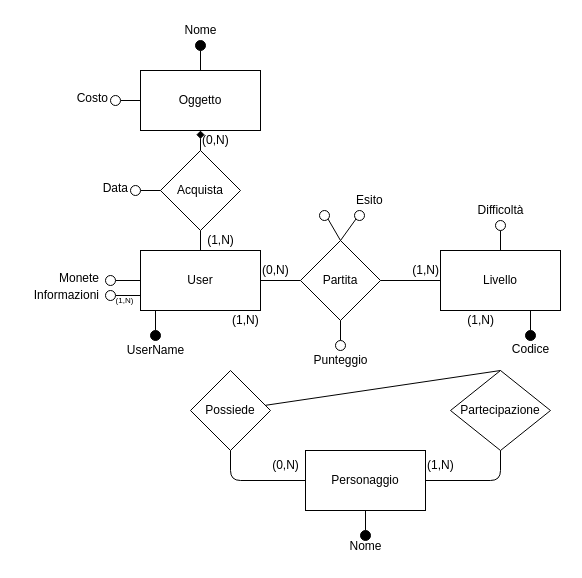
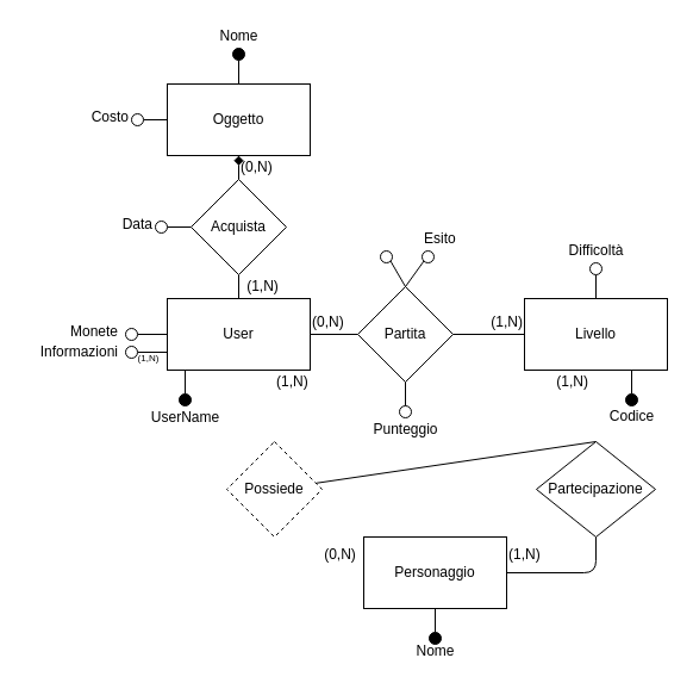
- <mxCell id="52" value="Possiede" style="rhombus;whiteSpace=wrap;html=1;fillColor=#ffffff;gradientColor=none;align=center;" vertex="1" parent="1"><mxGeometry x="190" y="370" width="80" height="80" as="geometry" /></mxCell>
+ <mxCell id="52" value="Possiede" style="rhombus;whiteSpace=wrap;html=1;fillColor=#ffffff;gradientColor=none;align=center;dashed=1;" vertex="1" parent="1"><mxGeometry x="190" y="370" width="80" height="80" as="geometry" /></mxCell>
- <mxCell id="55" value="" style="endArrow=none;html=1;entryX=0.5;entryY=1;entryDx=0;entryDy=0;exitX=0;exitY=0.5;exitDx=0;exitDy=0;" edge="1" parent="1" source="48" target="52"><mxGeometry width="50" height="50" relative="1" as="geometry"><mxPoint x="210" y="520" as="sourcePoint" /><mxPoint x="260" y="470" as="targetPoint" /><Array as="points"><mxPoint x="230" y="480" /></Array></mxGeometry></mxCell>
